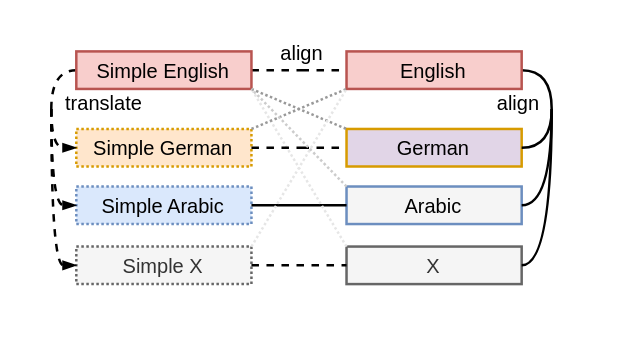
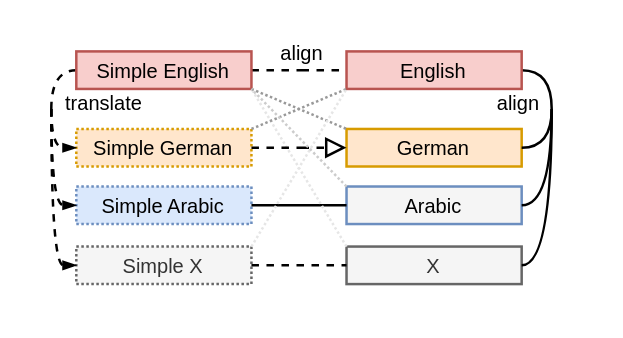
- <mxCell id="27" style="edgeStyle=orthogonalEdgeStyle;rounded=0;orthogonalLoop=1;jettySize=auto;html=1;dashed=1;endArrow=none;endFill=0;" parent="1" source="9" target="8" edge="1"><mxGeometry relative="1" as="geometry" /></mxCell>
+ <mxCell id="27" style="edgeStyle=orthogonalEdgeStyle;rounded=0;orthogonalLoop=1;jettySize=auto;html=1;dashed=1;endArrow=block;endFill=0;" parent="1" source="9" target="8" edge="1"><mxGeometry relative="1" as="geometry" /></mxCell>
- <mxCell id="8" value="&lt;p style=&quot;text-align: justify; font-size: 8px;&quot;&gt;German&lt;br&gt;&lt;/p&gt;" style="rounded=0;whiteSpace=wrap;html=1;strokeColor=#d79b00;fillColor=#e1d5e7;fontSize=8;align=center;spacingTop=5;spacingLeft=5;spacingRight=5;spacingBottom=5;fontStyle=0;" parent="1" vertex="1"><mxGeometry x="138" y="51" width="70" height="15" as="geometry" /></mxCell>
+ <mxCell id="8" value="&lt;p style=&quot;text-align: justify; font-size: 8px;&quot;&gt;German&lt;br&gt;&lt;/p&gt;" style="rounded=0;whiteSpace=wrap;html=1;strokeColor=#d79b00;fillColor=#ffe6cc;fontSize=8;align=center;spacingTop=5;spacingLeft=5;spacingRight=5;spacingBottom=5;fontStyle=0" parent="1" vertex="1"><mxGeometry x="138" y="51" width="70" height="15" as="geometry" /></mxCell>
